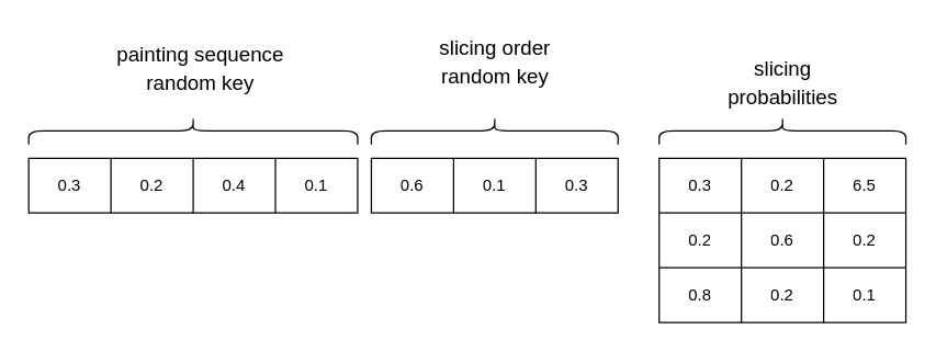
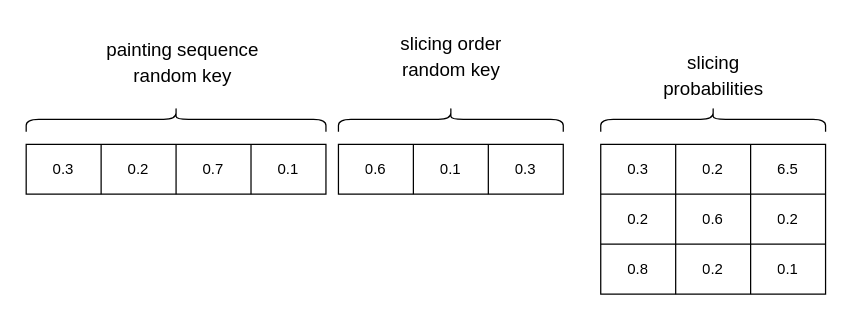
- <mxCell id="6" value="0.4" style="shape=partialRectangle;html=1;whiteSpace=wrap;connectable=0;fillColor=none;top=0;left=0;bottom=0;right=0;overflow=hidden;" parent="3" vertex="1"><mxGeometry x="120" width="60" height="40" as="geometry"><mxRectangle width="60" height="40" as="alternateBounds" /></mxGeometry></mxCell>
+ <mxCell id="6" value="0.7" style="shape=partialRectangle;html=1;whiteSpace=wrap;connectable=0;fillColor=none;top=0;left=0;bottom=0;right=0;overflow=hidden;" parent="3" vertex="1"><mxGeometry x="120" width="60" height="40" as="geometry"><mxRectangle width="60" height="40" as="alternateBounds" /></mxGeometry></mxCell>
